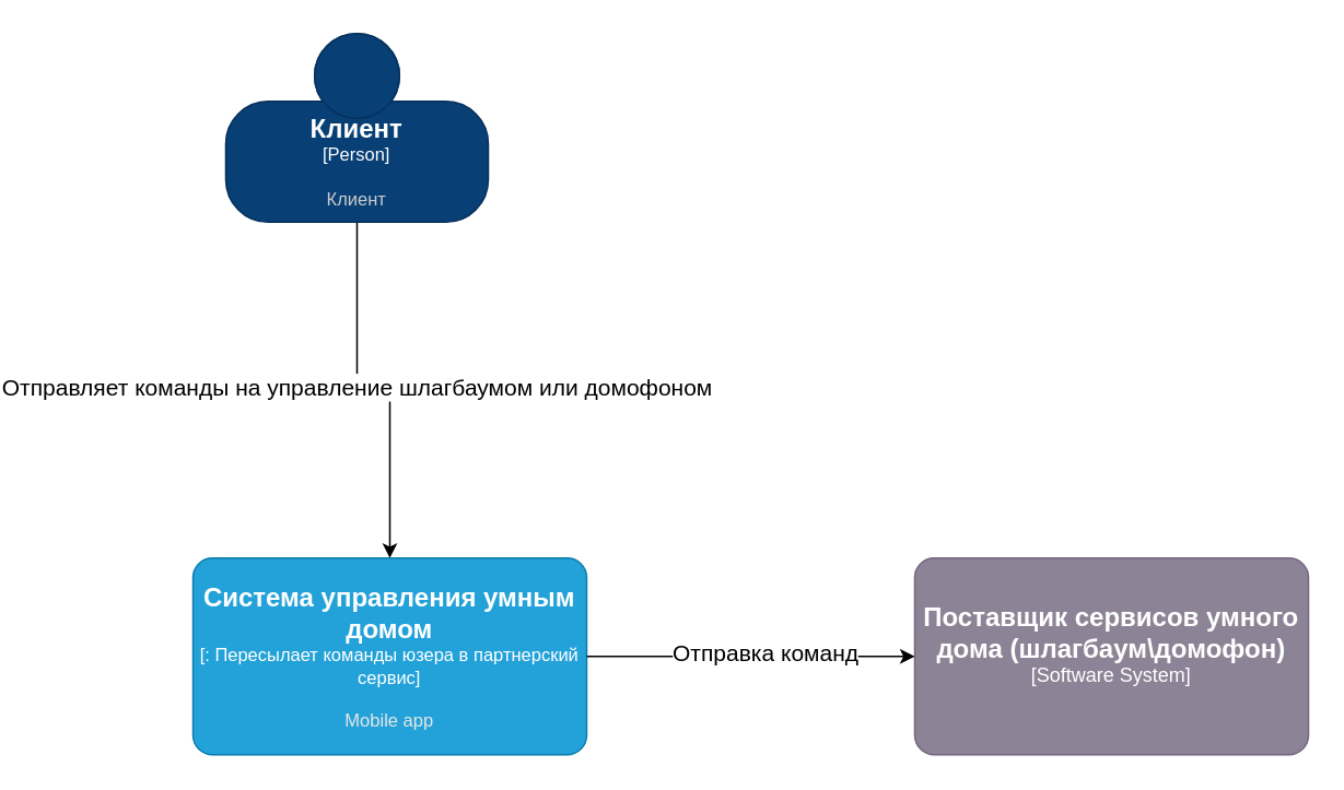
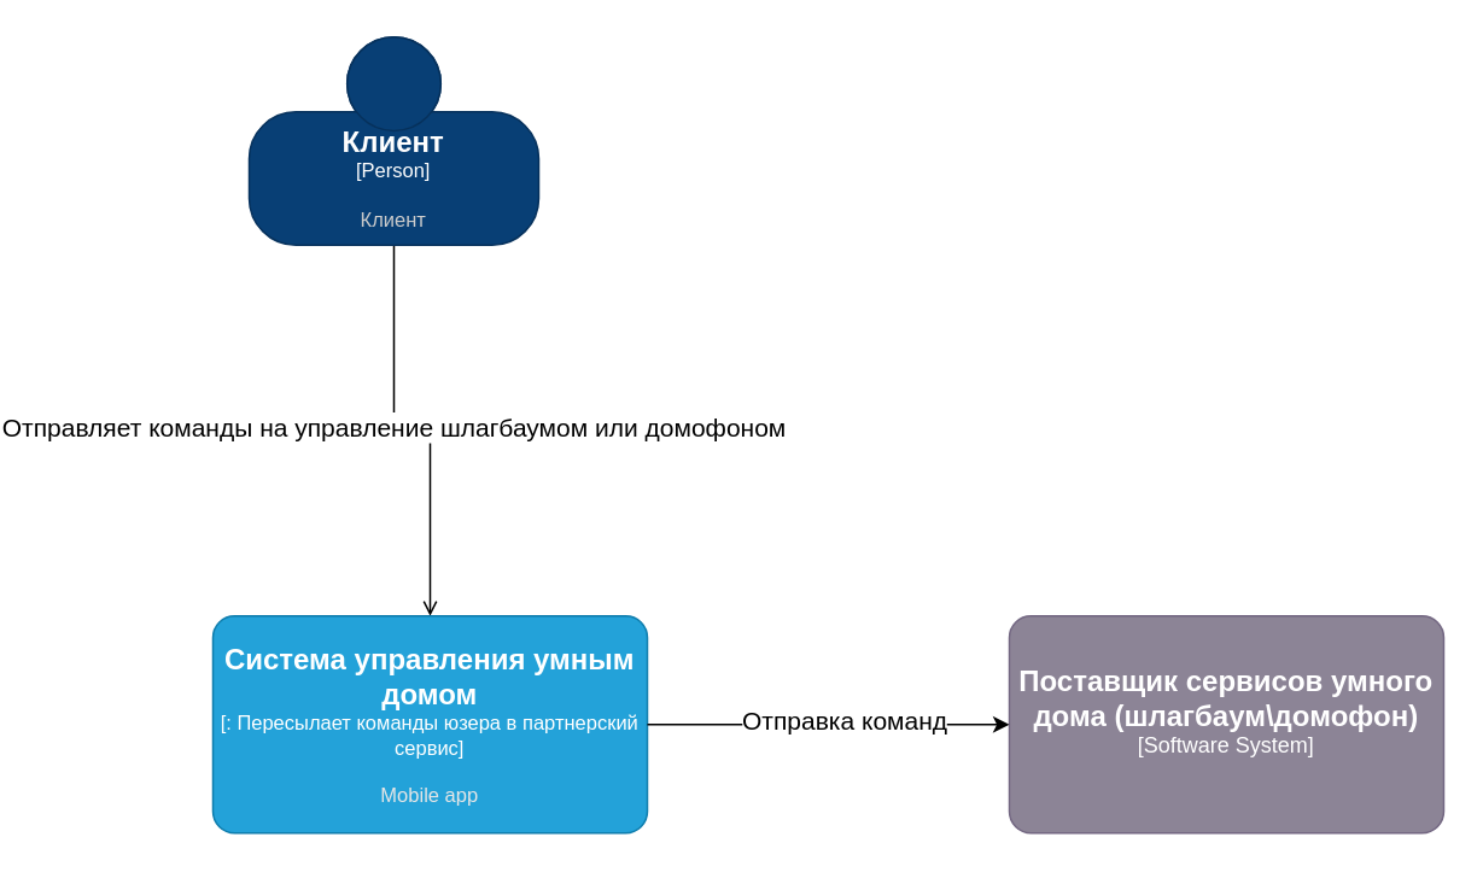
- <mxCell id="2" style="edgeStyle=orthogonalEdgeStyle;rounded=0;orthogonalLoop=1;jettySize=auto;html=1;" parent="1" source="4" target="5" edge="1"><mxGeometry relative="1" as="geometry" /></mxCell>
+ <mxCell id="2" style="edgeStyle=orthogonalEdgeStyle;rounded=0;orthogonalLoop=1;jettySize=auto;html=1;endArrow=open;" parent="1" source="4" target="5" edge="1"><mxGeometry relative="1" as="geometry" /></mxCell>
